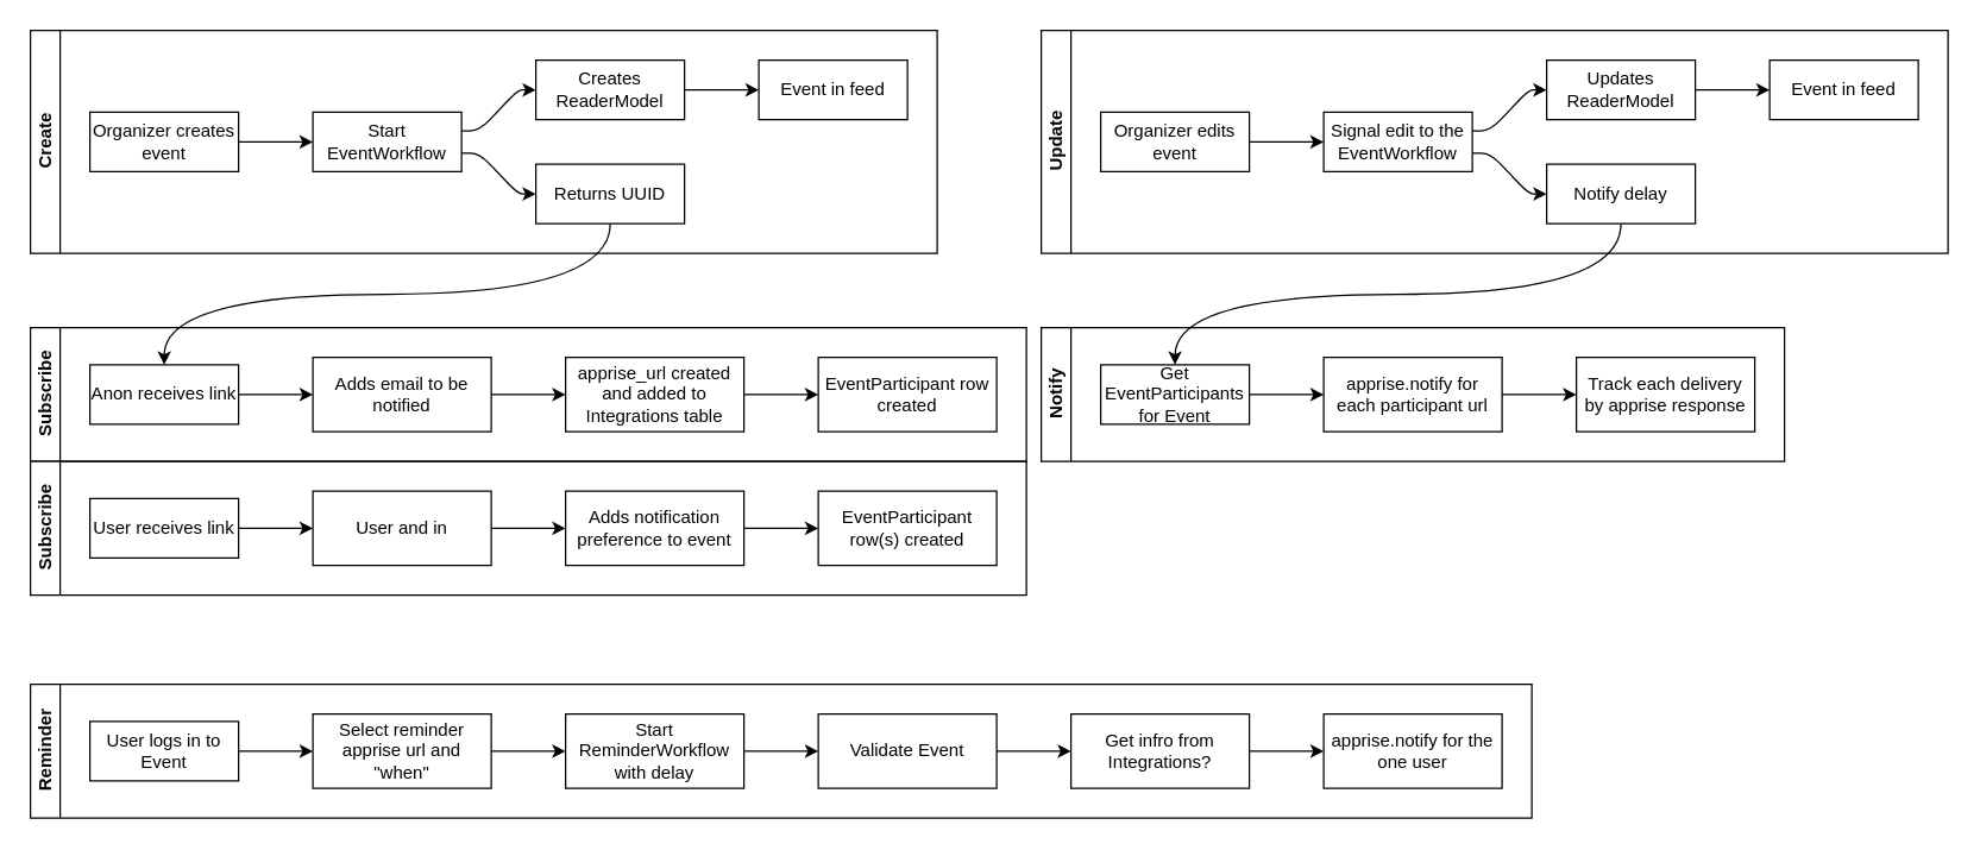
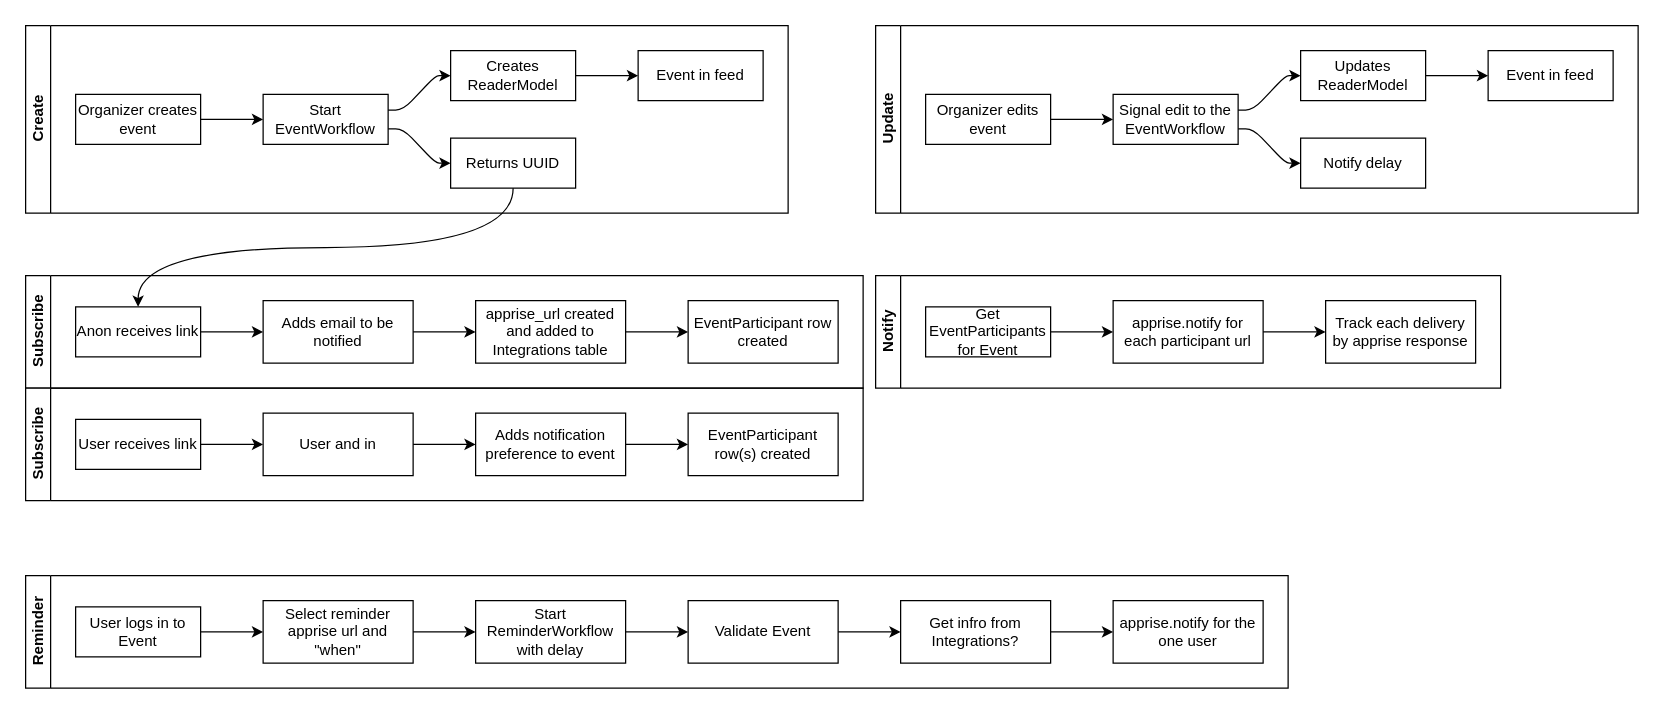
- <mxCell id="45" style="edgeStyle=orthogonalEdgeStyle;rounded=0;orthogonalLoop=1;jettySize=auto;html=1;exitX=0.5;exitY=1;exitDx=0;exitDy=0;curved=1;" edge="1" parent="1" source="21" target="40"><mxGeometry relative="1" as="geometry" /></mxCell>
